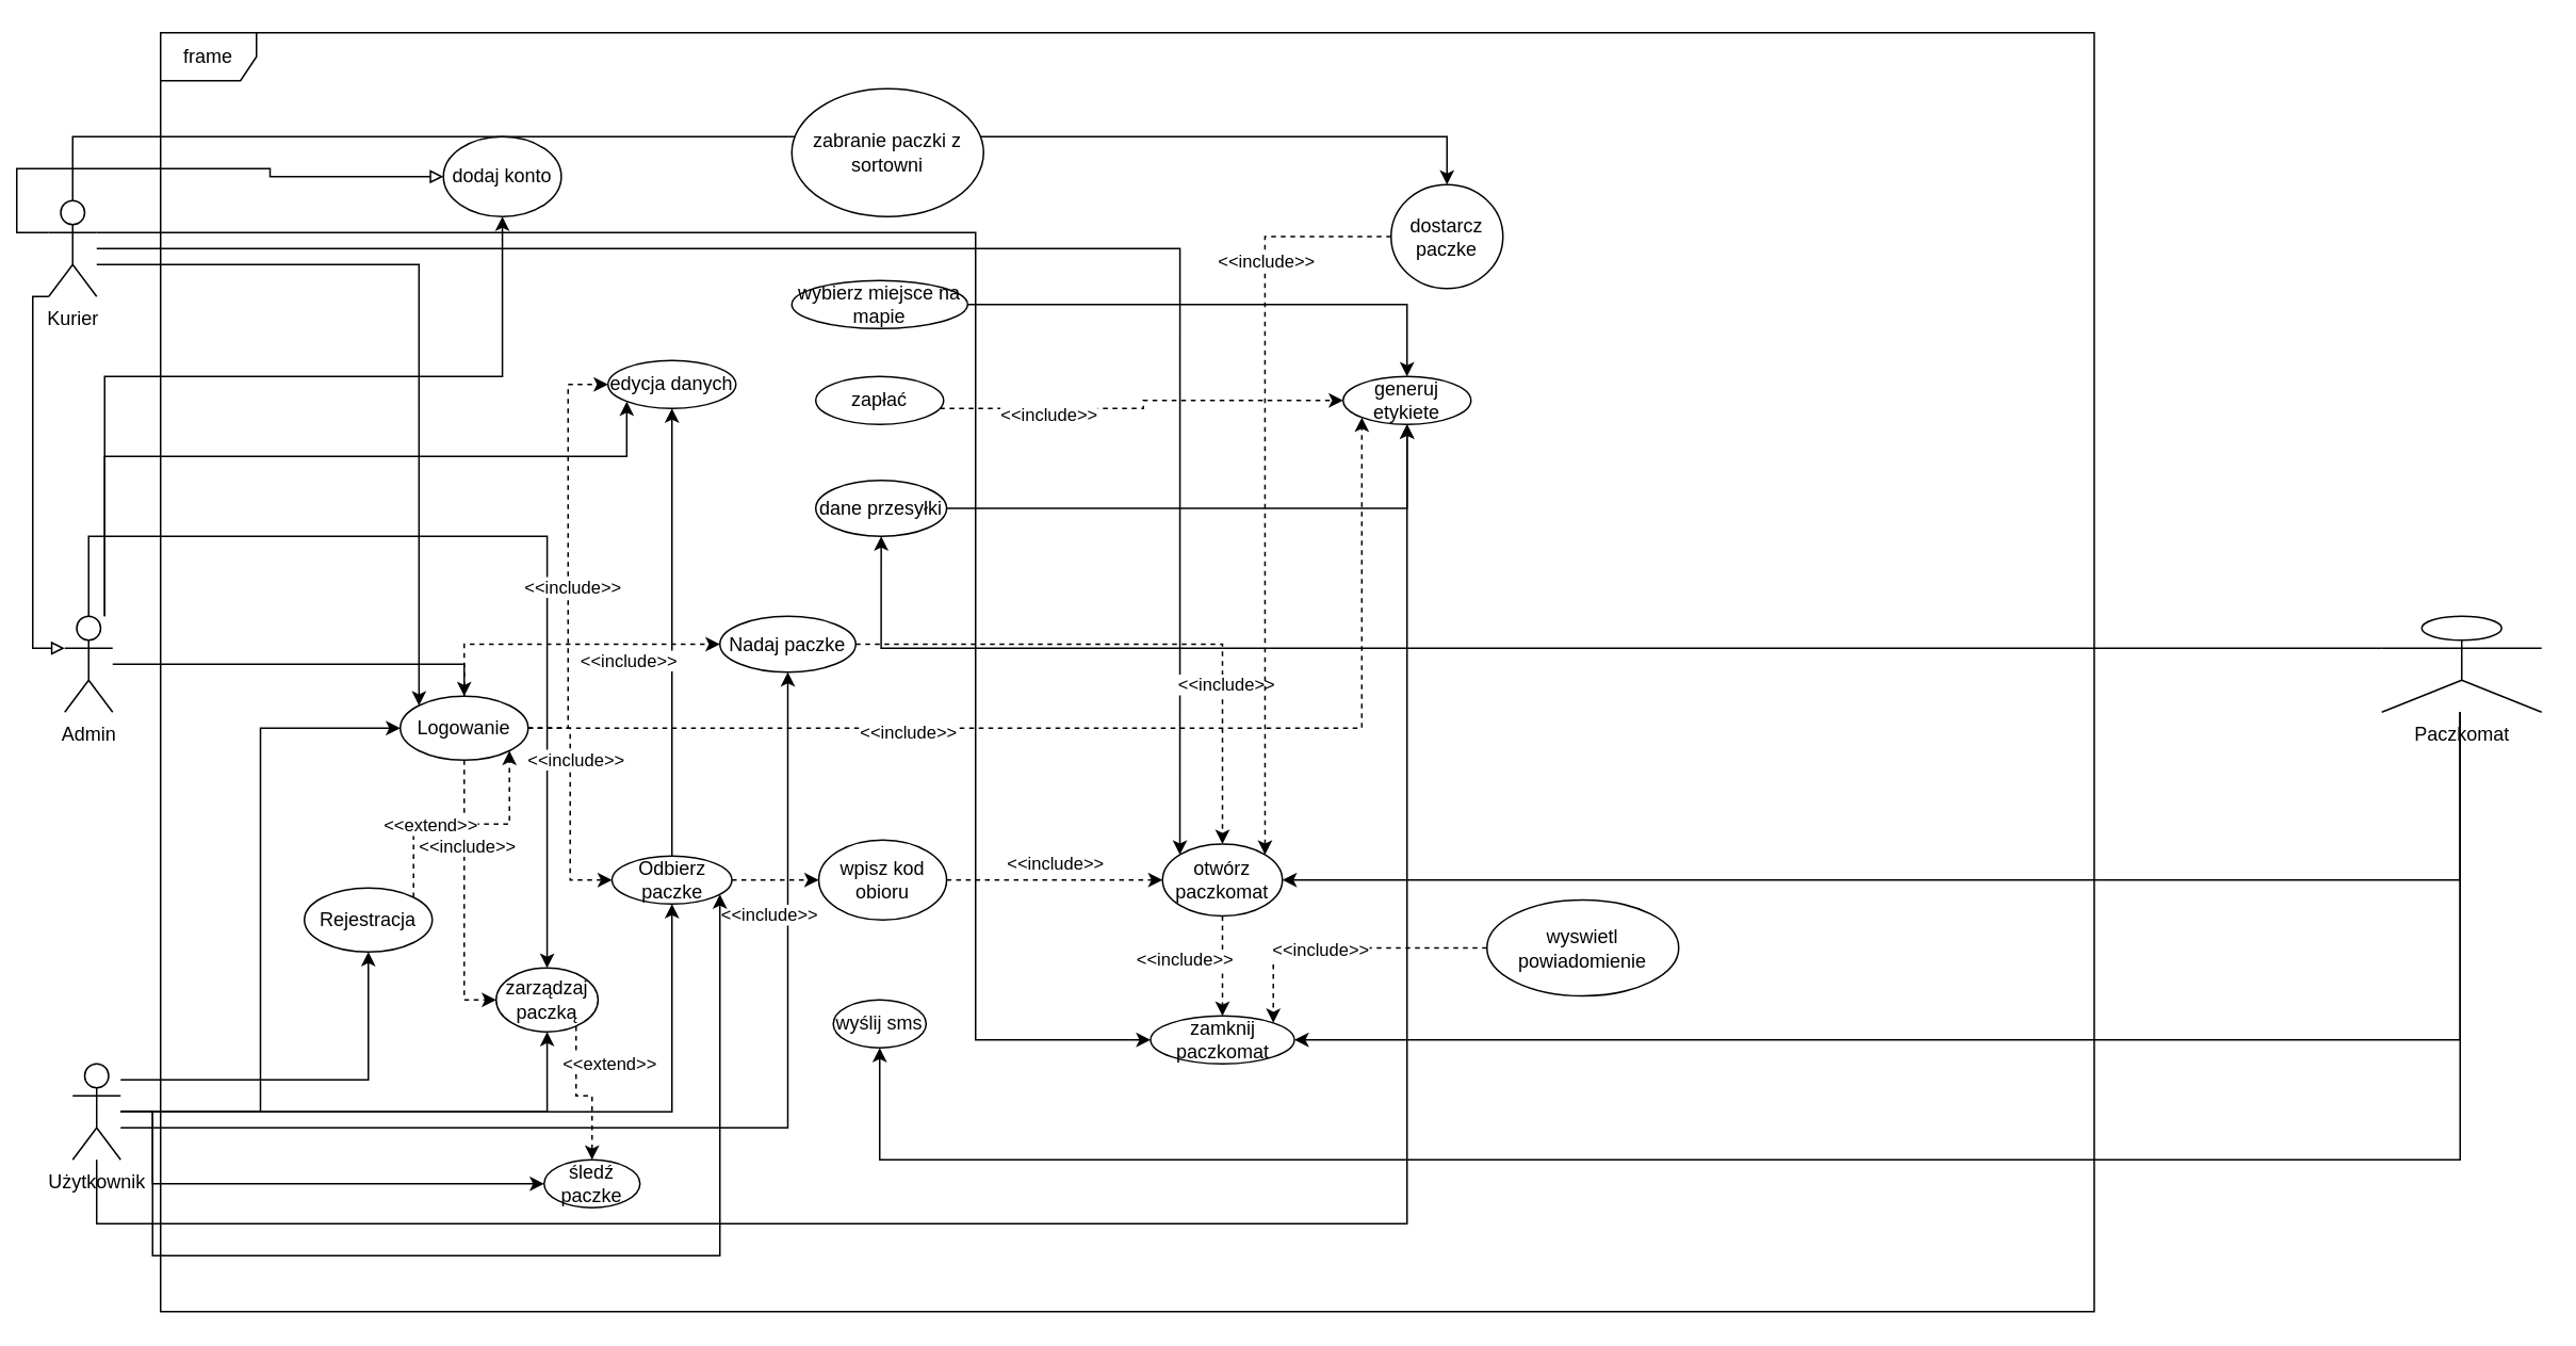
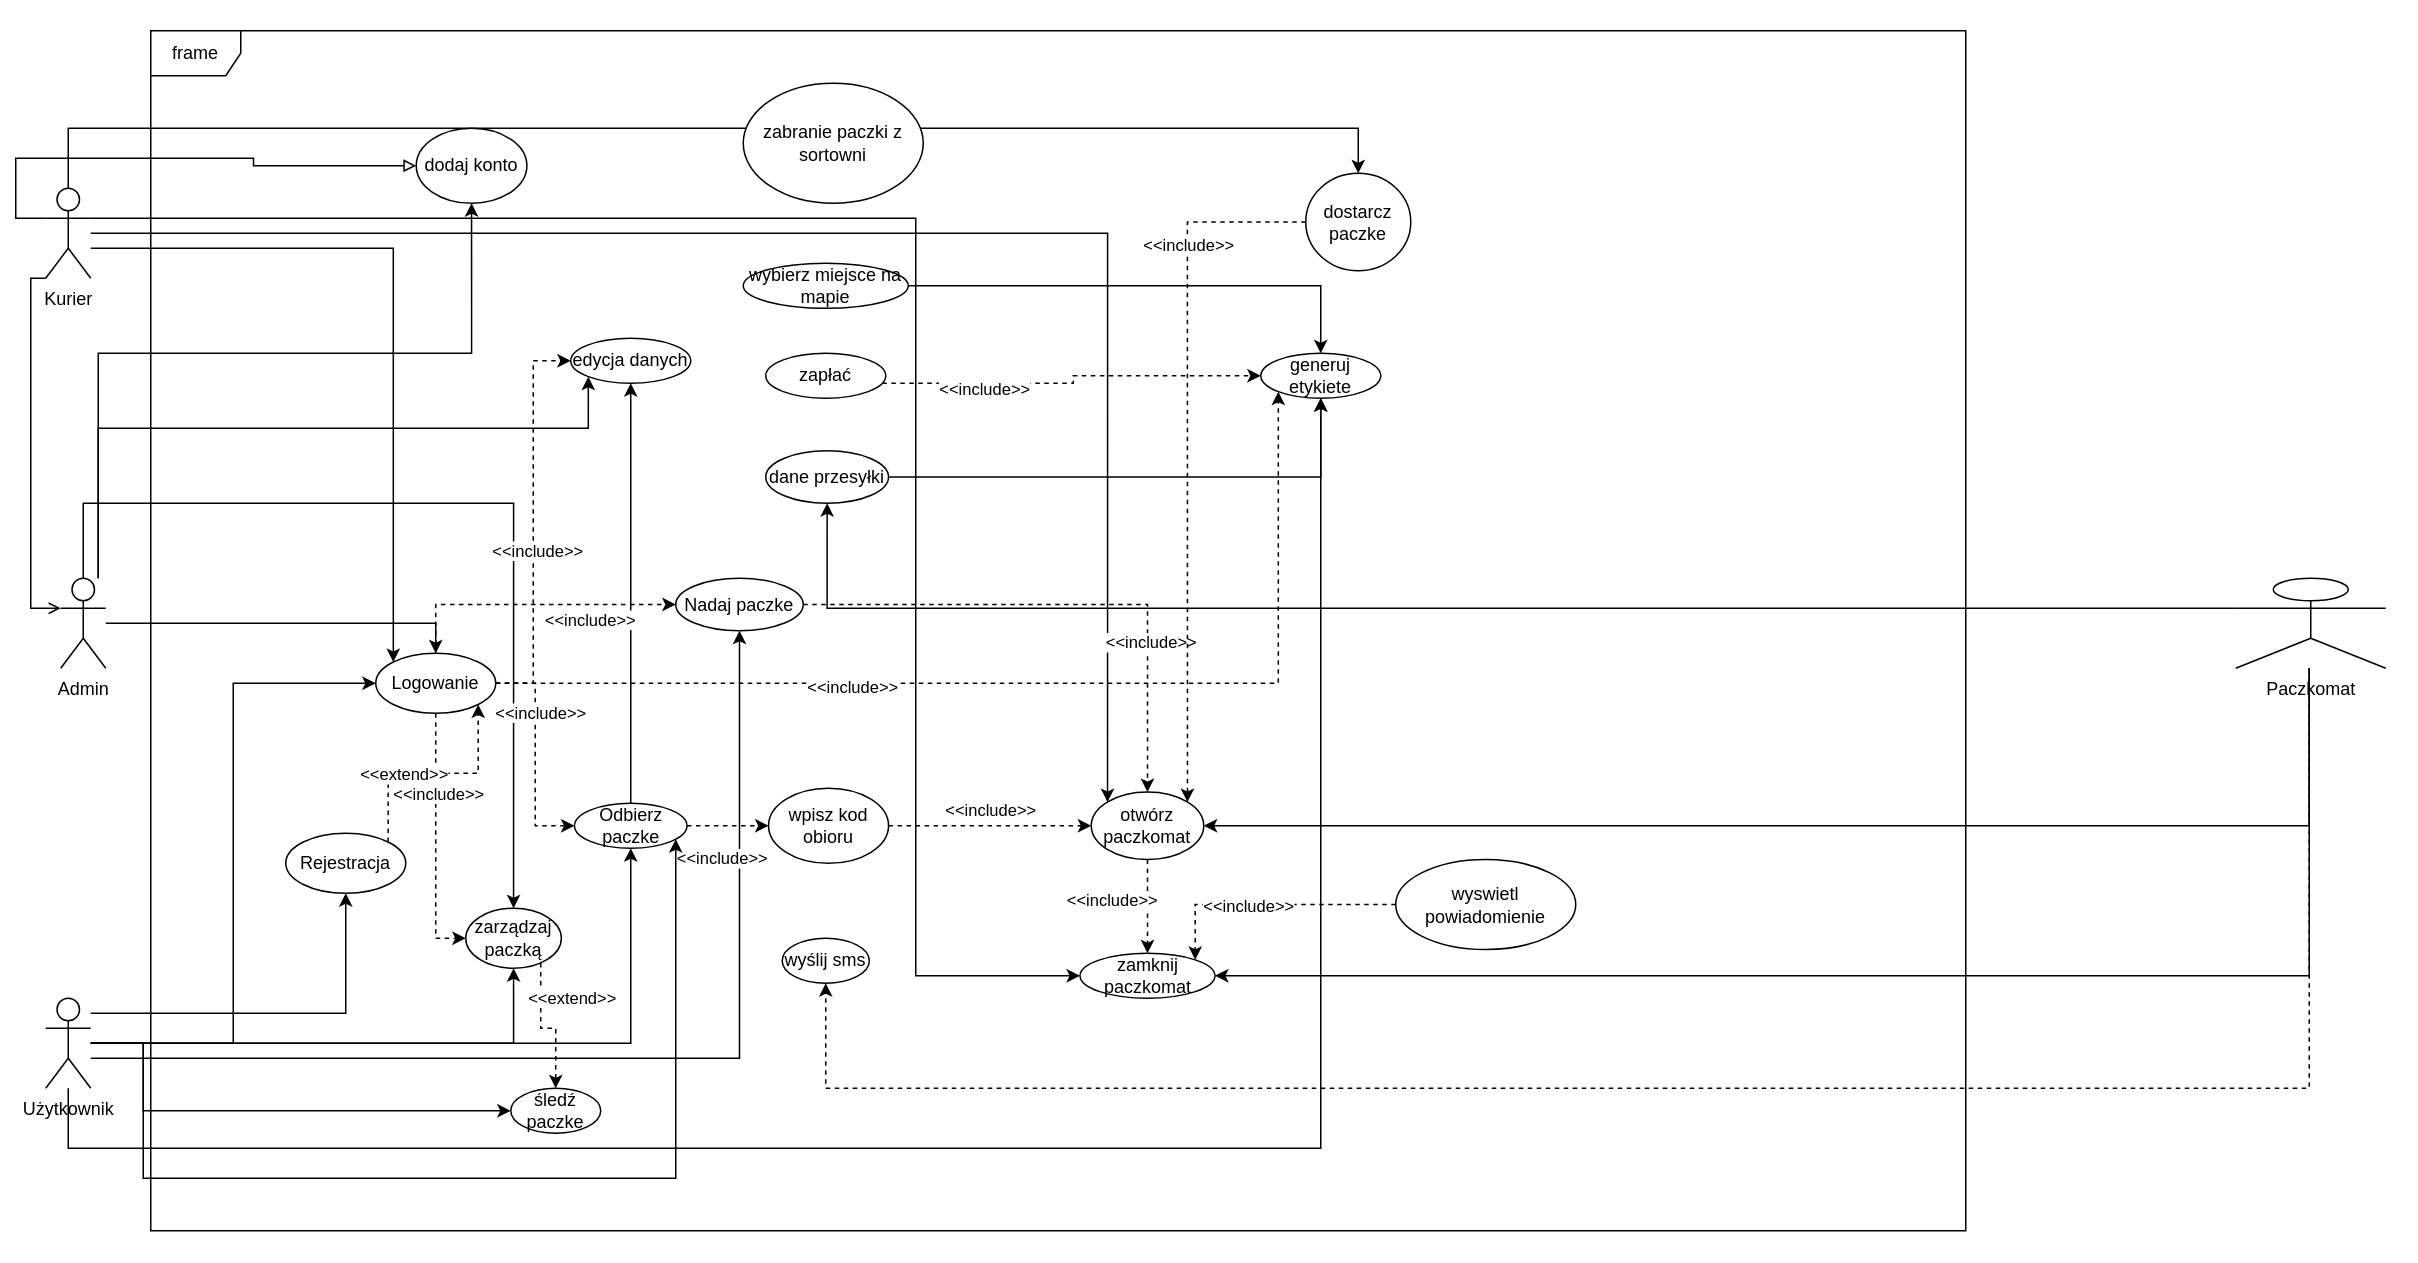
- <mxCell id="77" style="edgeStyle=orthogonalEdgeStyle;rounded=0;orthogonalLoop=1;jettySize=auto;html=1;exitX=0;exitY=1;exitDx=0;exitDy=0;exitPerimeter=0;entryX=0;entryY=0.333;entryDx=0;entryDy=0;entryPerimeter=0;endArrow=block;endFill=0;" edge="1" parent="1" source="6" target="11"><mxGeometry relative="1" as="geometry"><Array as="points"><mxPoint x="20" y="185" /><mxPoint x="20" y="405" /></Array></mxGeometry></mxCell>
+ <mxCell id="77" style="edgeStyle=orthogonalEdgeStyle;rounded=0;orthogonalLoop=1;jettySize=auto;html=1;exitX=0;exitY=1;exitDx=0;exitDy=0;exitPerimeter=0;entryX=0;entryY=0.333;entryDx=0;entryDy=0;entryPerimeter=0;endArrow=open;endFill=0;" edge="1" parent="1" source="6" target="11"><mxGeometry relative="1" as="geometry"><Array as="points"><mxPoint x="20" y="185" /><mxPoint x="20" y="405" /></Array></mxGeometry></mxCell>
- <mxCell id="76" value="wyswietl powiadomienie" style="ellipse;whiteSpace=wrap;html=1;" parent="1" vertex="1"><mxGeometry x="930" y="562.5" width="120" height="60" as="geometry" /></mxCell>
+ <mxCell id="76" value="wyswietl powiadomienie" style="ellipse;whiteSpace=wrap;html=1;" parent="1" vertex="1"><mxGeometry x="930" y="572.5" width="120" height="60" as="geometry" /></mxCell>
- <mxCell id="19" value="Użytkownik&lt;div&gt;&lt;br&gt;&lt;/div&gt;" style="shape=umlActor;verticalLabelPosition=bottom;verticalAlign=top;html=1;outlineConnect=0;" parent="1" vertex="1"><mxGeometry x="45" y="665" width="30" height="60" as="geometry" /></mxCell>
+ <mxCell id="19" value="Użytkownik&lt;div&gt;&lt;br&gt;&lt;/div&gt;" style="shape=umlActor;verticalLabelPosition=bottom;verticalAlign=top;html=1;outlineConnect=0;" parent="1" vertex="1"><mxGeometry x="30" y="665" width="30" height="60" as="geometry" /></mxCell>
- <mxCell id="22" style="edgeStyle=orthogonalEdgeStyle;rounded=0;orthogonalLoop=1;jettySize=auto;html=1;entryX=0.5;entryY=1;entryDx=0;entryDy=0;" parent="1" source="24" target="72" edge="1"><mxGeometry relative="1" as="geometry"><Array as="points"><mxPoint x="1539" y="725" /><mxPoint x="550" y="725" /></Array></mxGeometry></mxCell>
+ <mxCell id="22" style="edgeStyle=orthogonalEdgeStyle;rounded=0;orthogonalLoop=1;jettySize=auto;html=1;entryX=0.5;entryY=1;entryDx=0;entryDy=0;dashed=1;" parent="1" source="24" target="72" edge="1"><mxGeometry relative="1" as="geometry"><Array as="points"><mxPoint x="1539" y="725" /><mxPoint x="550" y="725" /></Array></mxGeometry></mxCell>
